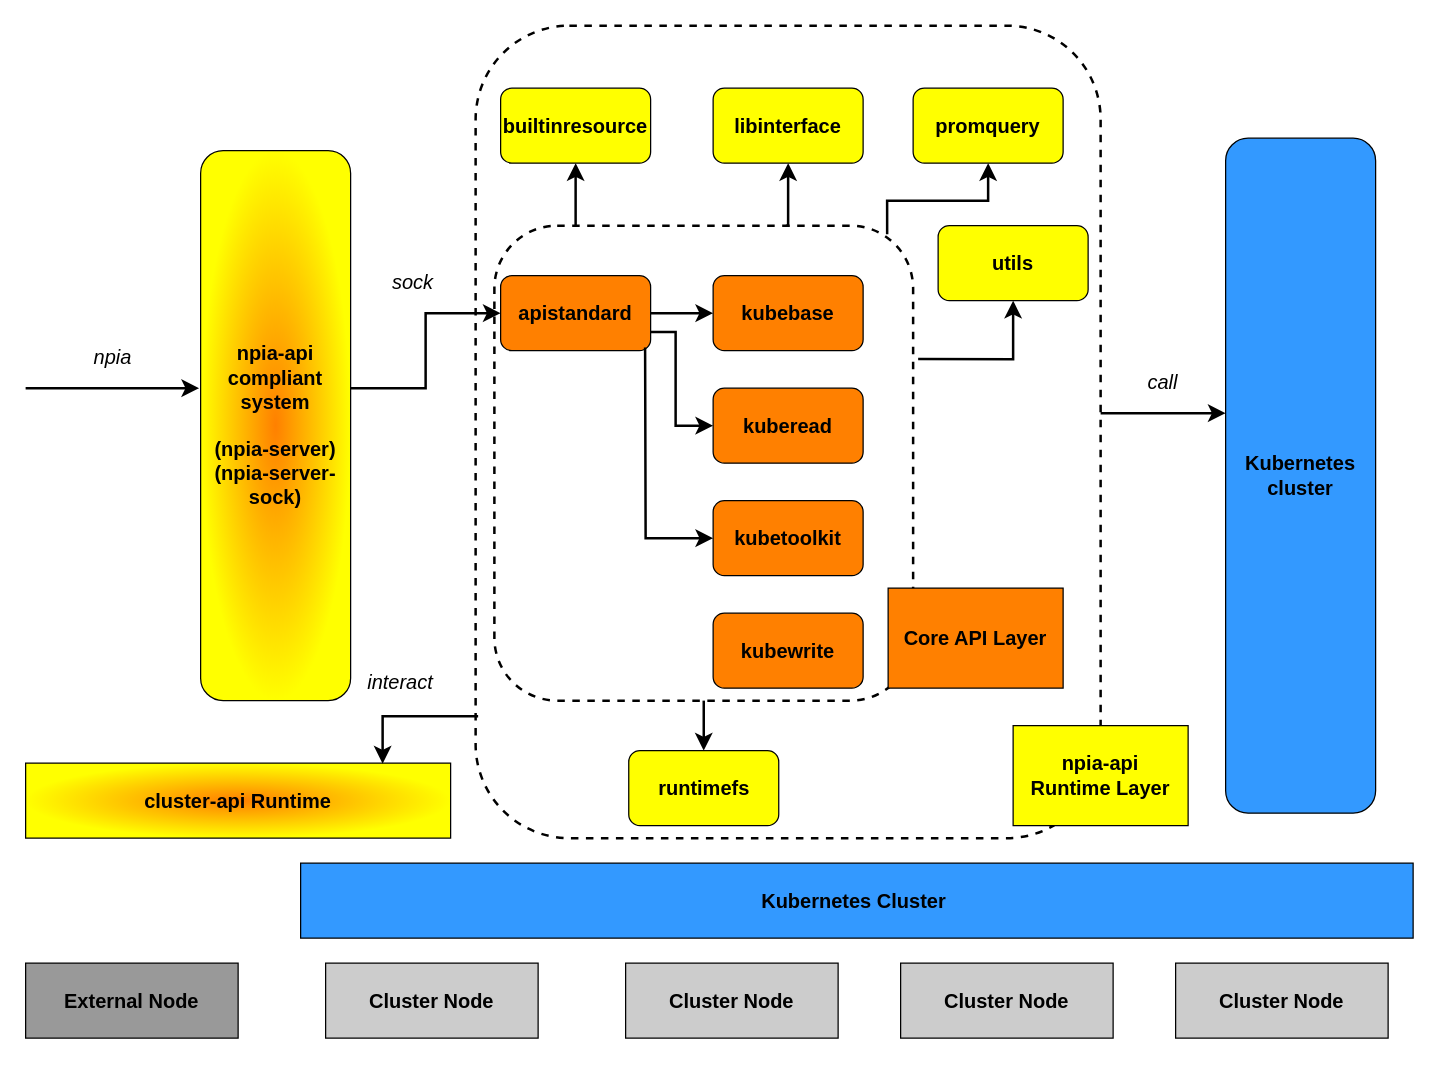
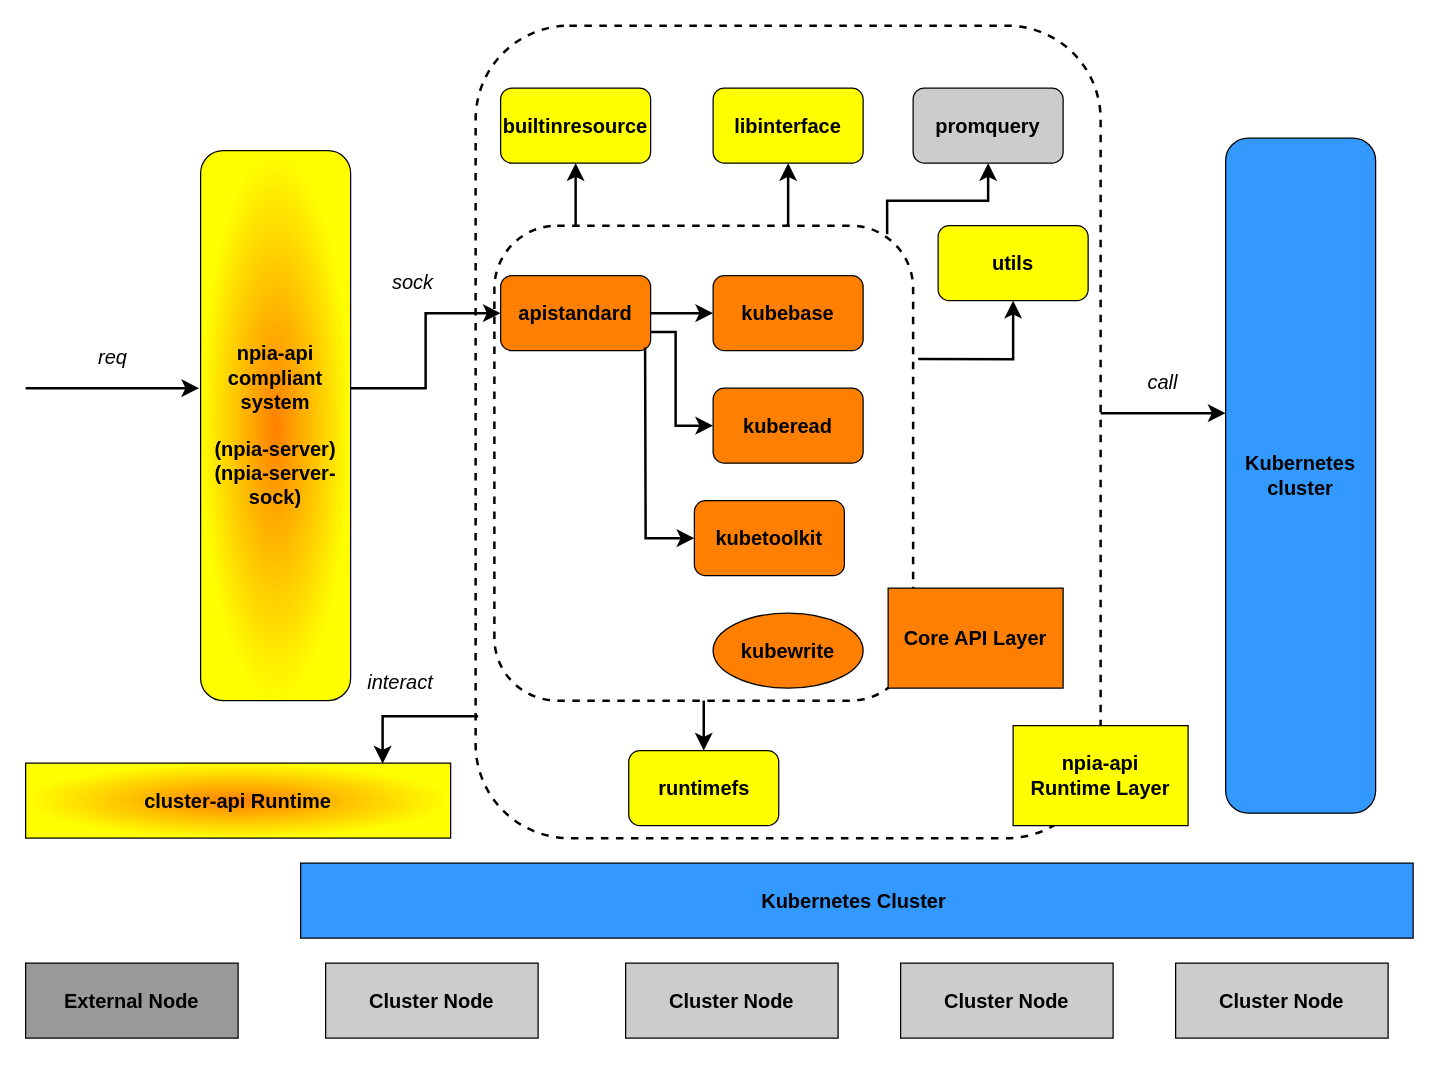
- <mxCell id="35" value="promquery" style="rounded=1;whiteSpace=wrap;html=1;fontStyle=1;fontSize=16;fillColor=#FFFF00;" vertex="1" parent="1"><mxGeometry x="730" y="70" width="120" height="60" as="geometry" /></mxCell>
+ <mxCell id="35" value="promquery" style="rounded=1;whiteSpace=wrap;html=1;fontStyle=1;fontSize=16;fillColor=#cccccc;" vertex="1" parent="1"><mxGeometry x="730" y="70" width="120" height="60" as="geometry" /></mxCell>
- <mxCell id="37" value="npia" style="text;html=1;strokeColor=none;fillColor=none;align=center;verticalAlign=middle;whiteSpace=wrap;rounded=0;fontStyle=2;fontSize=16;" vertex="1" parent="1"><mxGeometry x="60" y="270" width="60" height="30" as="geometry" /></mxCell>
+ <mxCell id="37" value="req" style="text;html=1;strokeColor=none;fillColor=none;align=center;verticalAlign=middle;whiteSpace=wrap;rounded=0;fontStyle=2;fontSize=16;" vertex="1" parent="1"><mxGeometry x="60" y="270" width="60" height="30" as="geometry" /></mxCell>
- <mxCell id="19" value="kubetoolkit" style="rounded=1;whiteSpace=wrap;html=1;fontStyle=1;fontSize=16;fillColor=#FF8000;" vertex="1" parent="1"><mxGeometry x="570" y="400" width="120" height="60" as="geometry" /></mxCell>
+ <mxCell id="19" value="kubetoolkit" style="rounded=1;whiteSpace=wrap;html=1;fontStyle=1;fontSize=16;fillColor=#FF8000;" vertex="1" parent="1"><mxGeometry x="555" y="400" width="120" height="60" as="geometry" /></mxCell>
- <mxCell id="18" value="kubewrite" style="rounded=1;whiteSpace=wrap;html=1;fontStyle=1;fontSize=16;fillColor=#FF8000;" vertex="1" parent="1"><mxGeometry x="570" y="490" width="120" height="60" as="geometry" /></mxCell>
+ <mxCell id="18" value="kubewrite" style="ellipse;whiteSpace=wrap;html=1;fontStyle=1;fontSize=16;fillColor=#FF8000;" vertex="1" parent="1"><mxGeometry x="570" y="490" width="120" height="60" as="geometry" /></mxCell>
